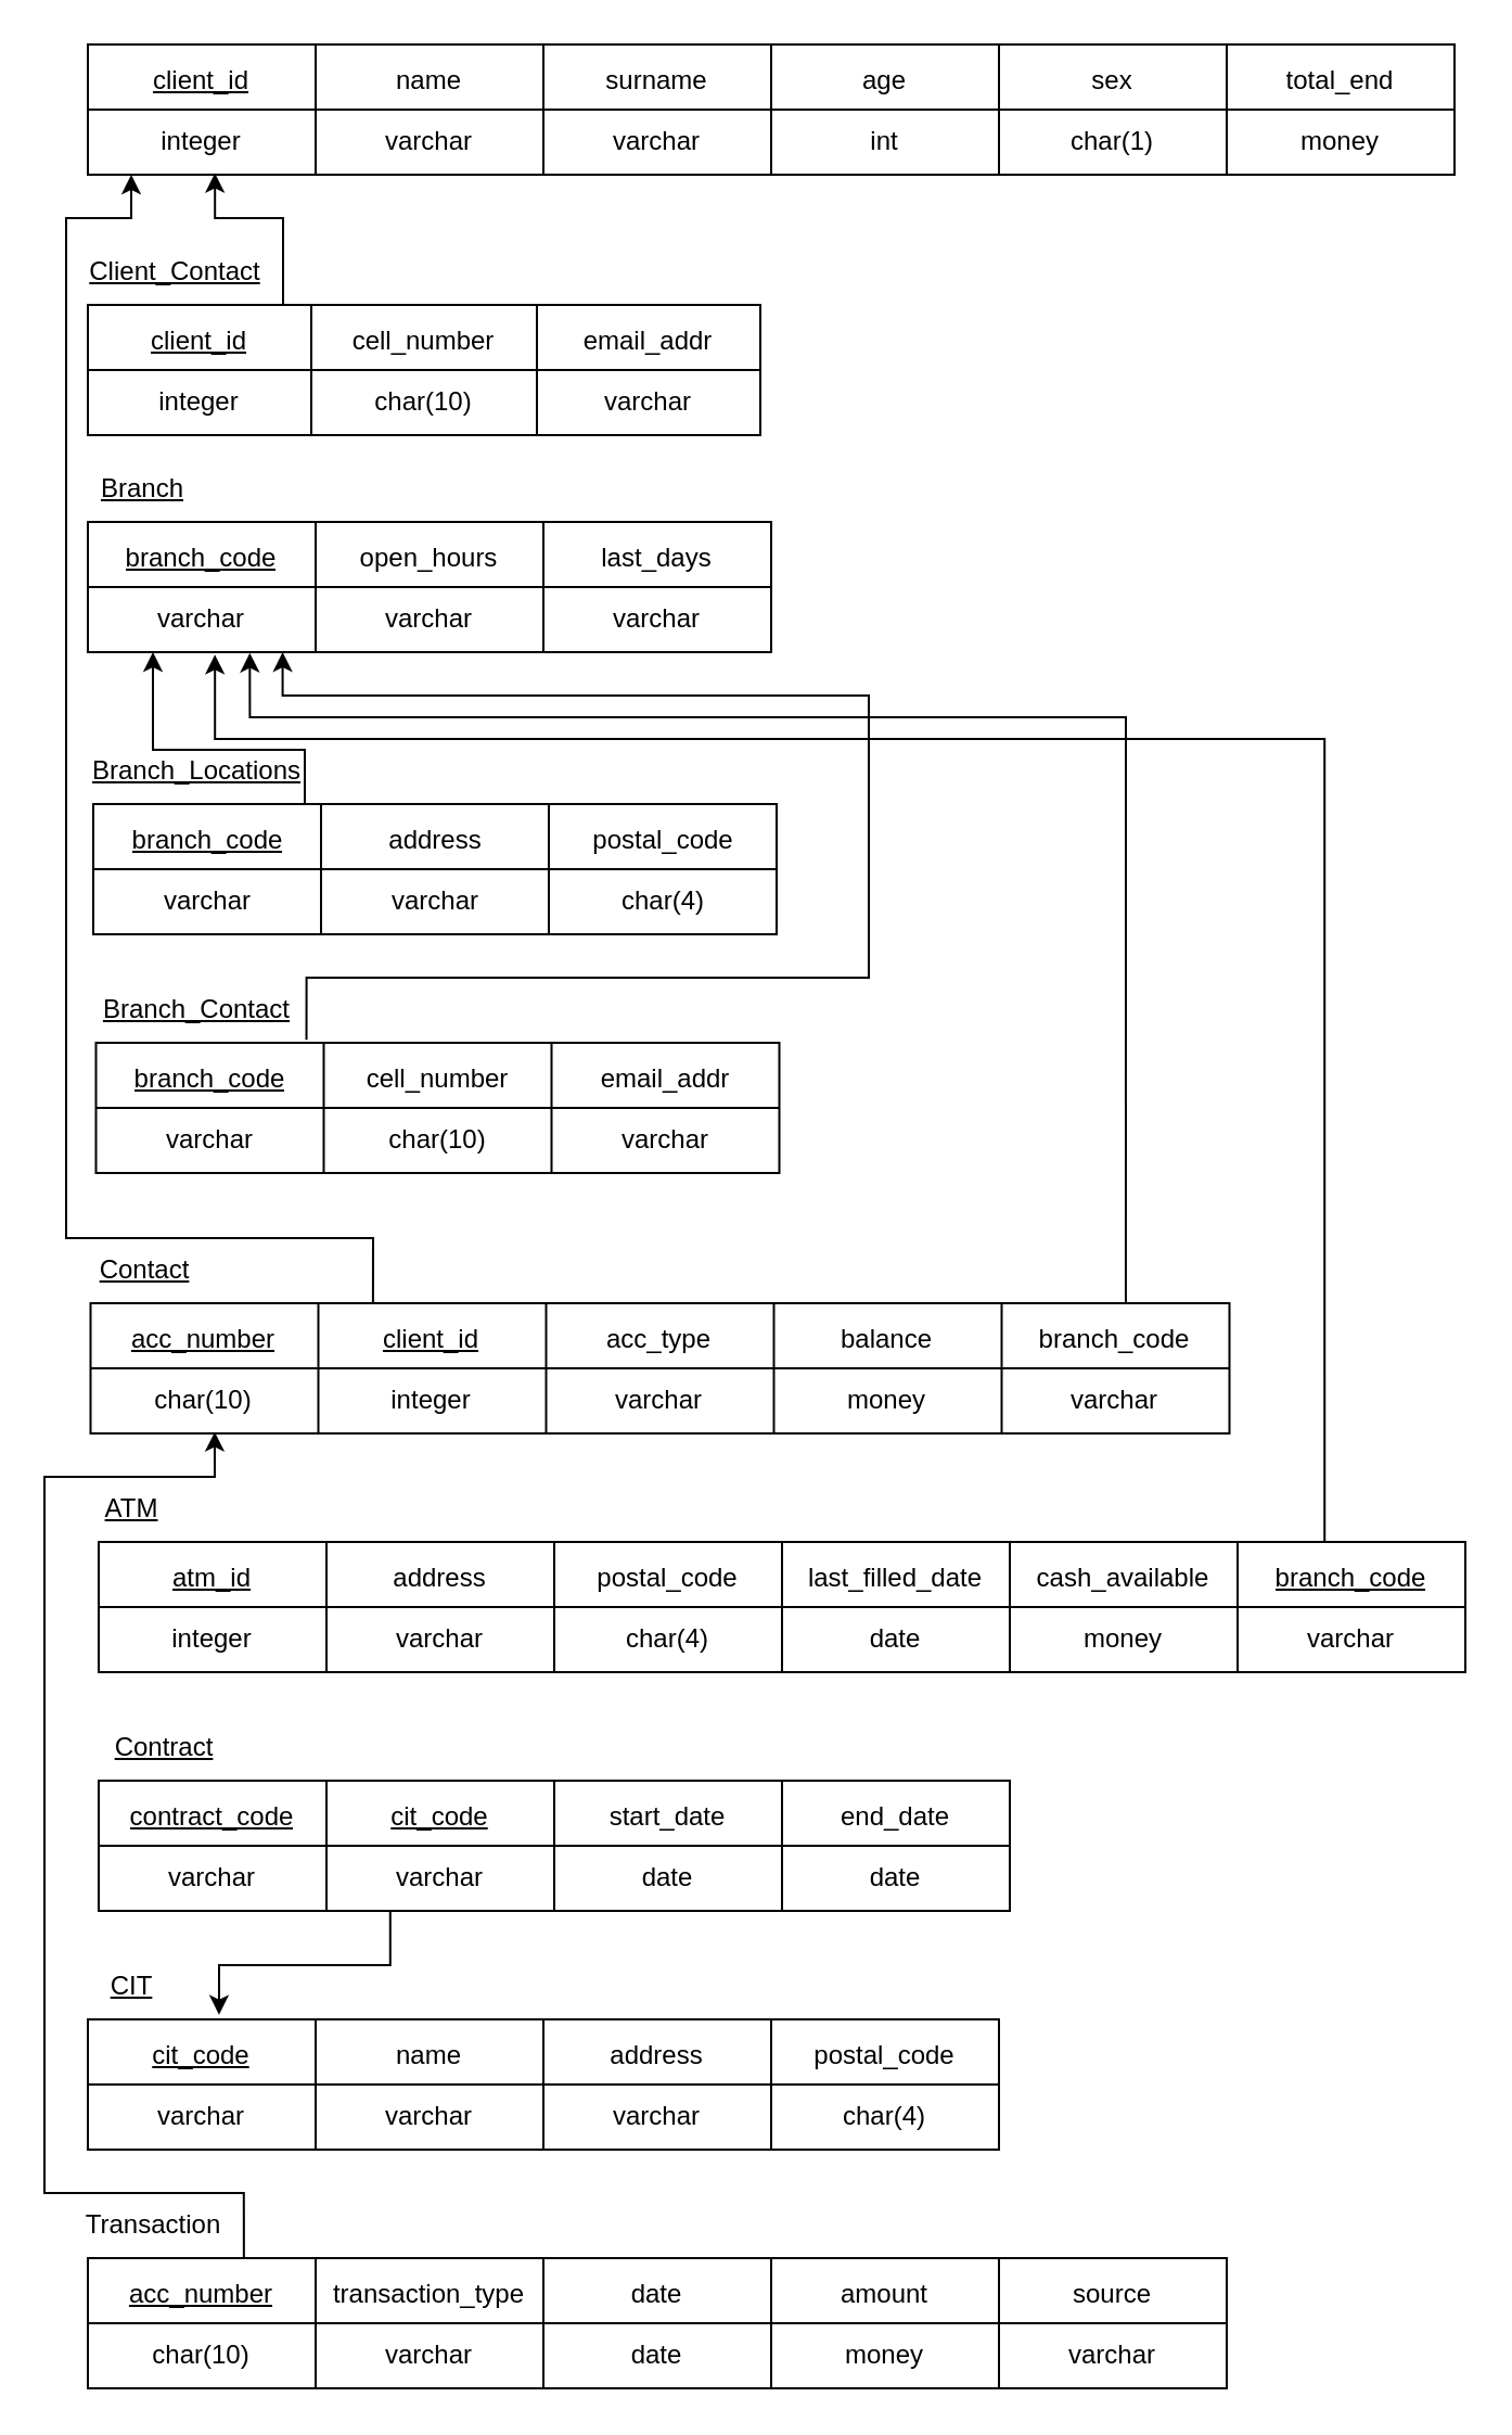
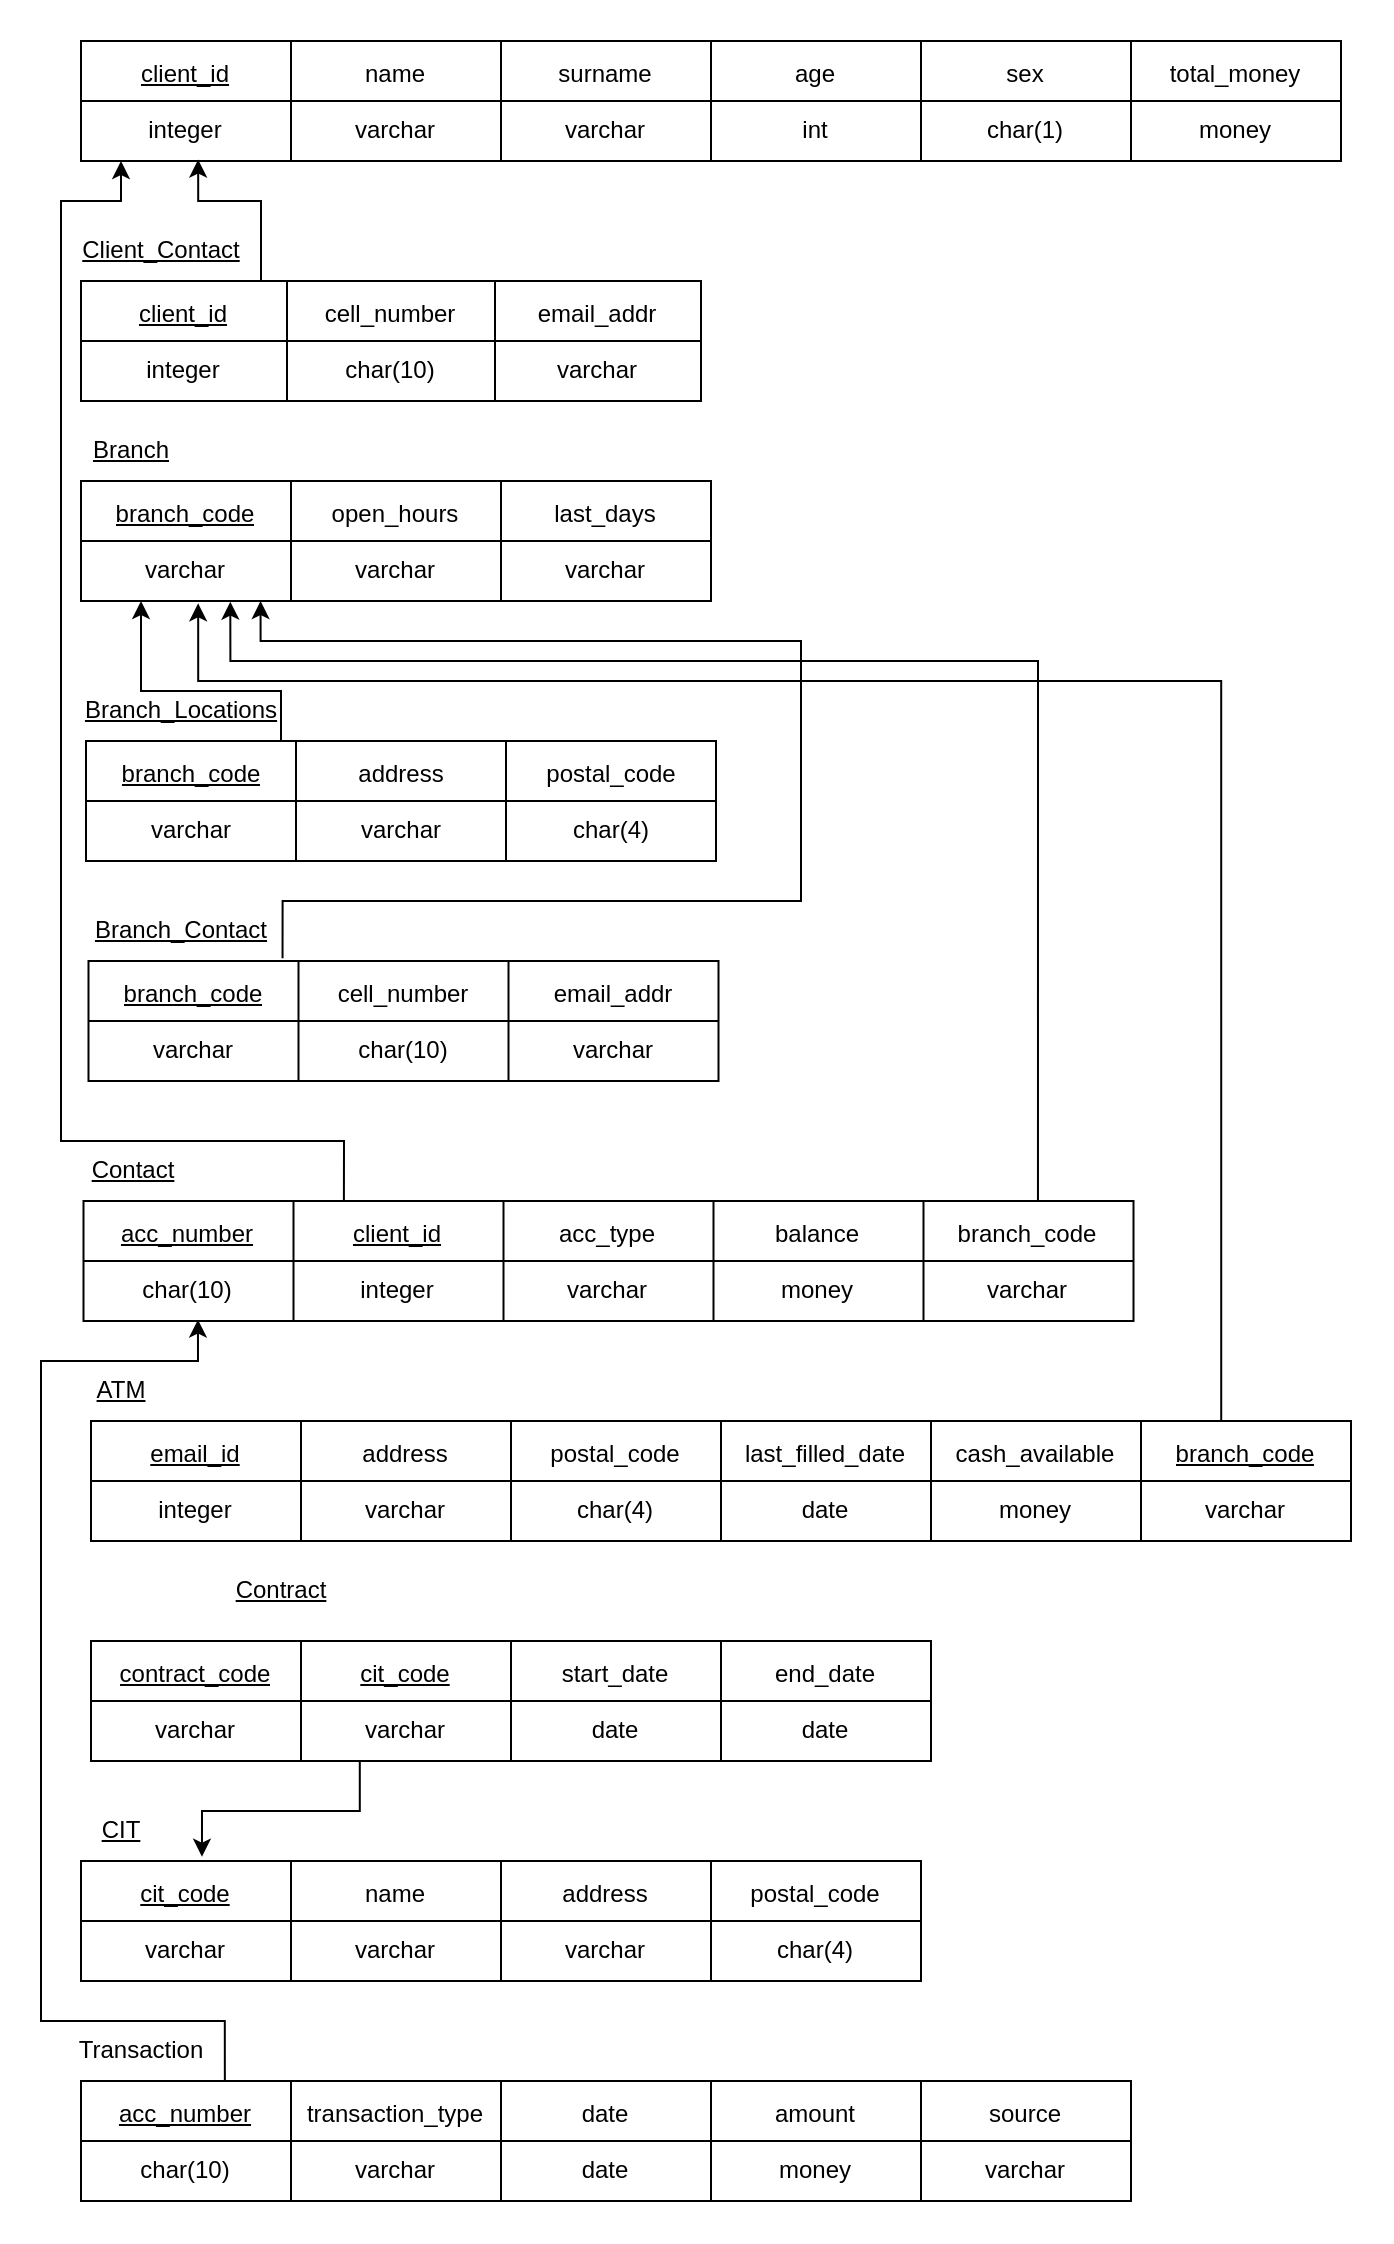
- <mxCell id="9" value="&lt;font style=&quot;font-size: 12px;&quot;&gt;total_end&lt;/font&gt;" style="shape=partialRectangle;html=1;whiteSpace=wrap;connectable=0;strokeColor=inherit;overflow=hidden;fillColor=none;top=0;left=0;bottom=0;right=0;pointerEvents=1;fontSize=16;" parent="3" vertex="1"><mxGeometry x="525" width="105" height="30" as="geometry"><mxRectangle width="105" height="30" as="alternateBounds" /></mxGeometry></mxCell>
+ <mxCell id="9" value="&lt;font style=&quot;font-size: 12px;&quot;&gt;total_money&lt;/font&gt;" style="shape=partialRectangle;html=1;whiteSpace=wrap;connectable=0;strokeColor=inherit;overflow=hidden;fillColor=none;top=0;left=0;bottom=0;right=0;pointerEvents=1;fontSize=16;" parent="3" vertex="1"><mxGeometry x="525" width="105" height="30" as="geometry"><mxRectangle width="105" height="30" as="alternateBounds" /></mxGeometry></mxCell>
- <mxCell id="79" value="&lt;u&gt;&lt;font style=&quot;font-size: 12px;&quot;&gt;atm_id&lt;/font&gt;&lt;/u&gt;" style="shape=partialRectangle;html=1;whiteSpace=wrap;connectable=0;strokeColor=inherit;overflow=hidden;fillColor=none;top=0;left=0;bottom=0;right=0;pointerEvents=1;fontSize=16;" parent="78" vertex="1"><mxGeometry width="105" height="30" as="geometry"><mxRectangle width="105" height="30" as="alternateBounds" /></mxGeometry></mxCell>
+ <mxCell id="79" value="&lt;u&gt;&lt;font style=&quot;font-size: 12px;&quot;&gt;email_id&lt;/font&gt;&lt;/u&gt;" style="shape=partialRectangle;html=1;whiteSpace=wrap;connectable=0;strokeColor=inherit;overflow=hidden;fillColor=none;top=0;left=0;bottom=0;right=0;pointerEvents=1;fontSize=16;" parent="78" vertex="1"><mxGeometry width="105" height="30" as="geometry"><mxRectangle width="105" height="30" as="alternateBounds" /></mxGeometry></mxCell>
- <mxCell id="117" value="Contract" style="text;html=1;align=center;verticalAlign=middle;resizable=0;points=[];autosize=1;strokeColor=none;fillColor=none;fontStyle=4" parent="1" vertex="1"><mxGeometry x="40" y="790" width="70" height="30" as="geometry" /></mxCell>
+ <mxCell id="117" value="Contract" style="text;html=1;align=center;verticalAlign=middle;resizable=0;points=[];autosize=1;strokeColor=none;fillColor=none;fontStyle=4" parent="1" vertex="1"><mxGeometry x="105" y="780" width="70" height="30" as="geometry" /></mxCell>
